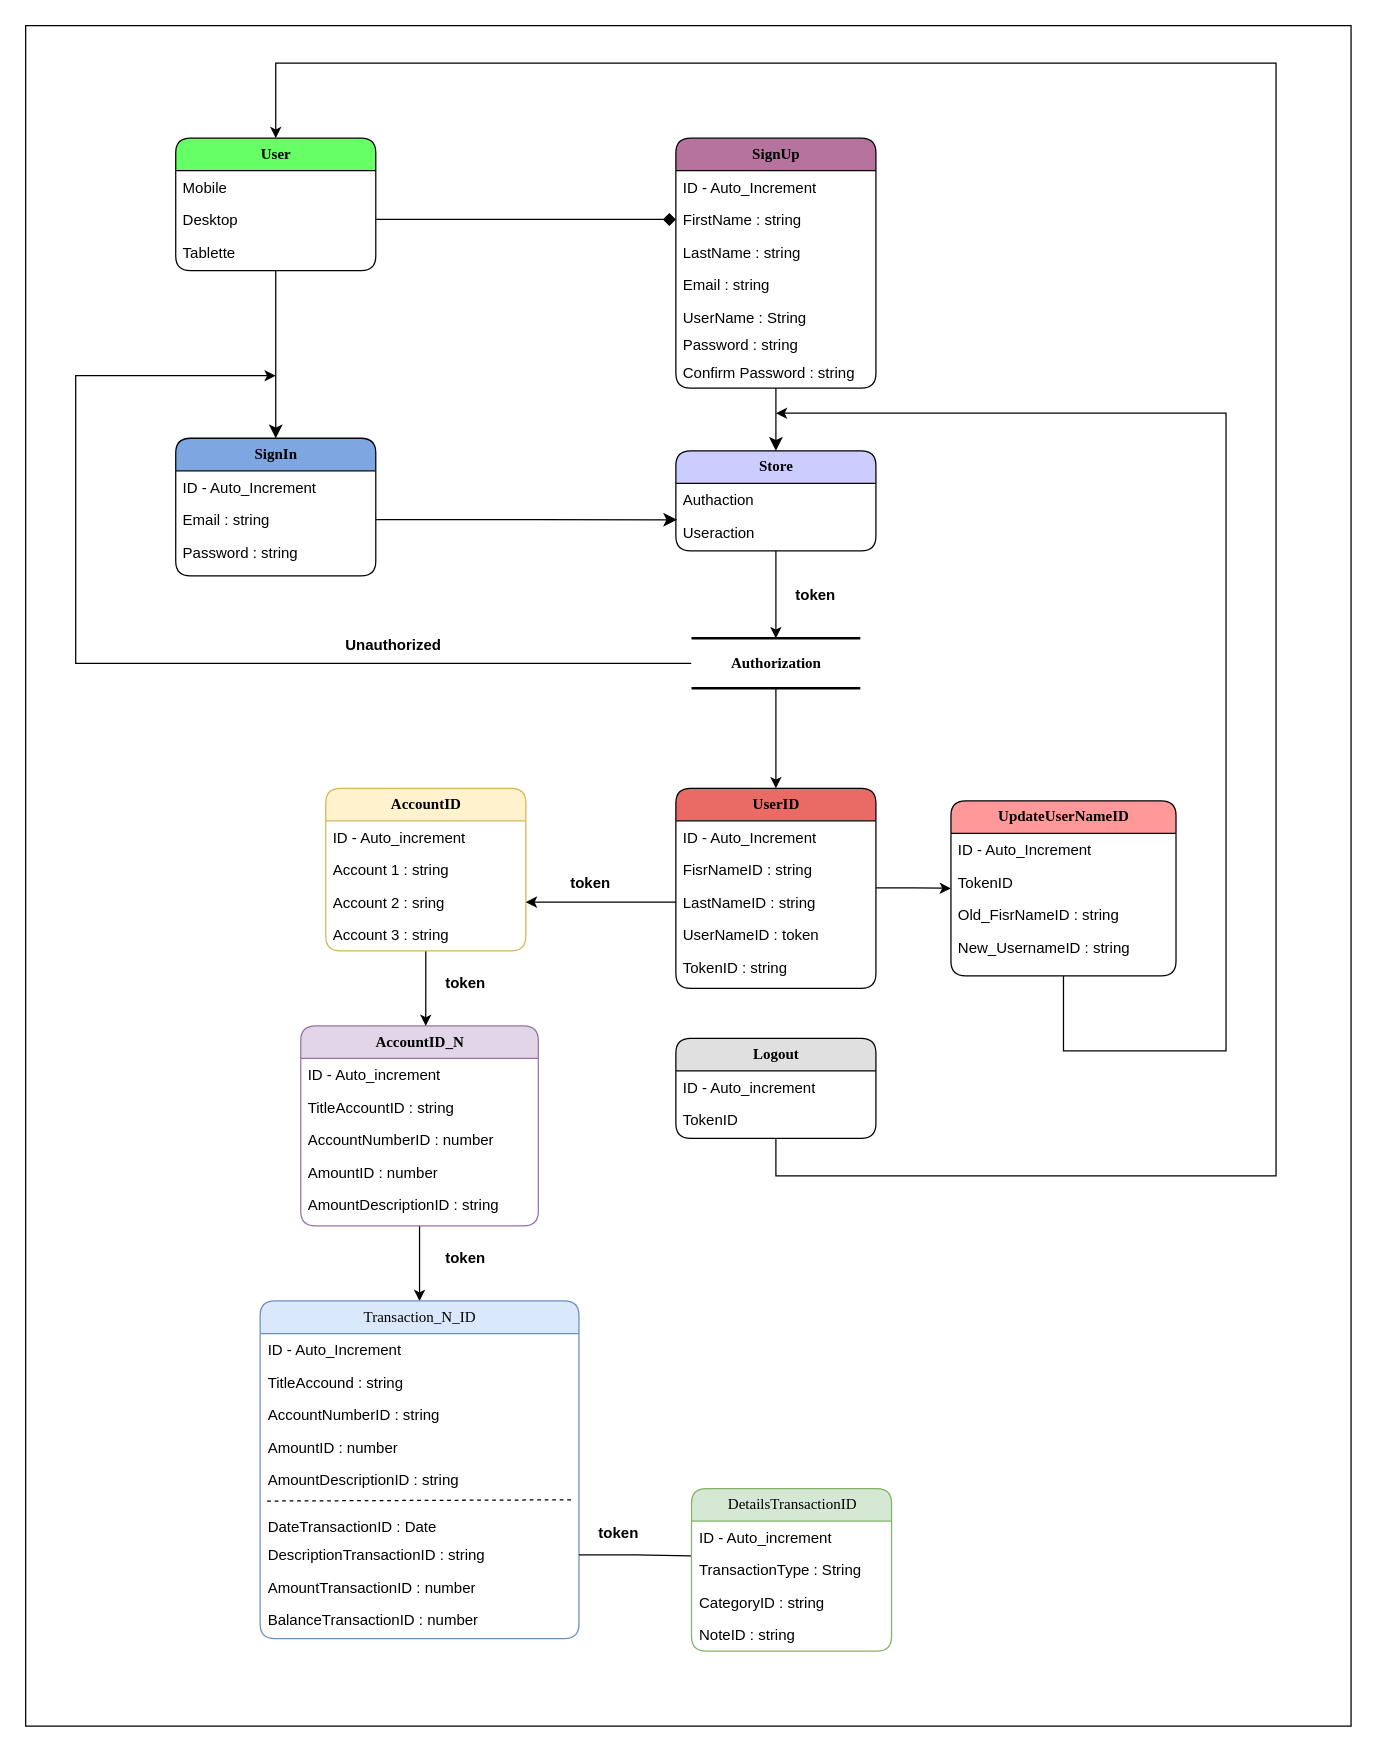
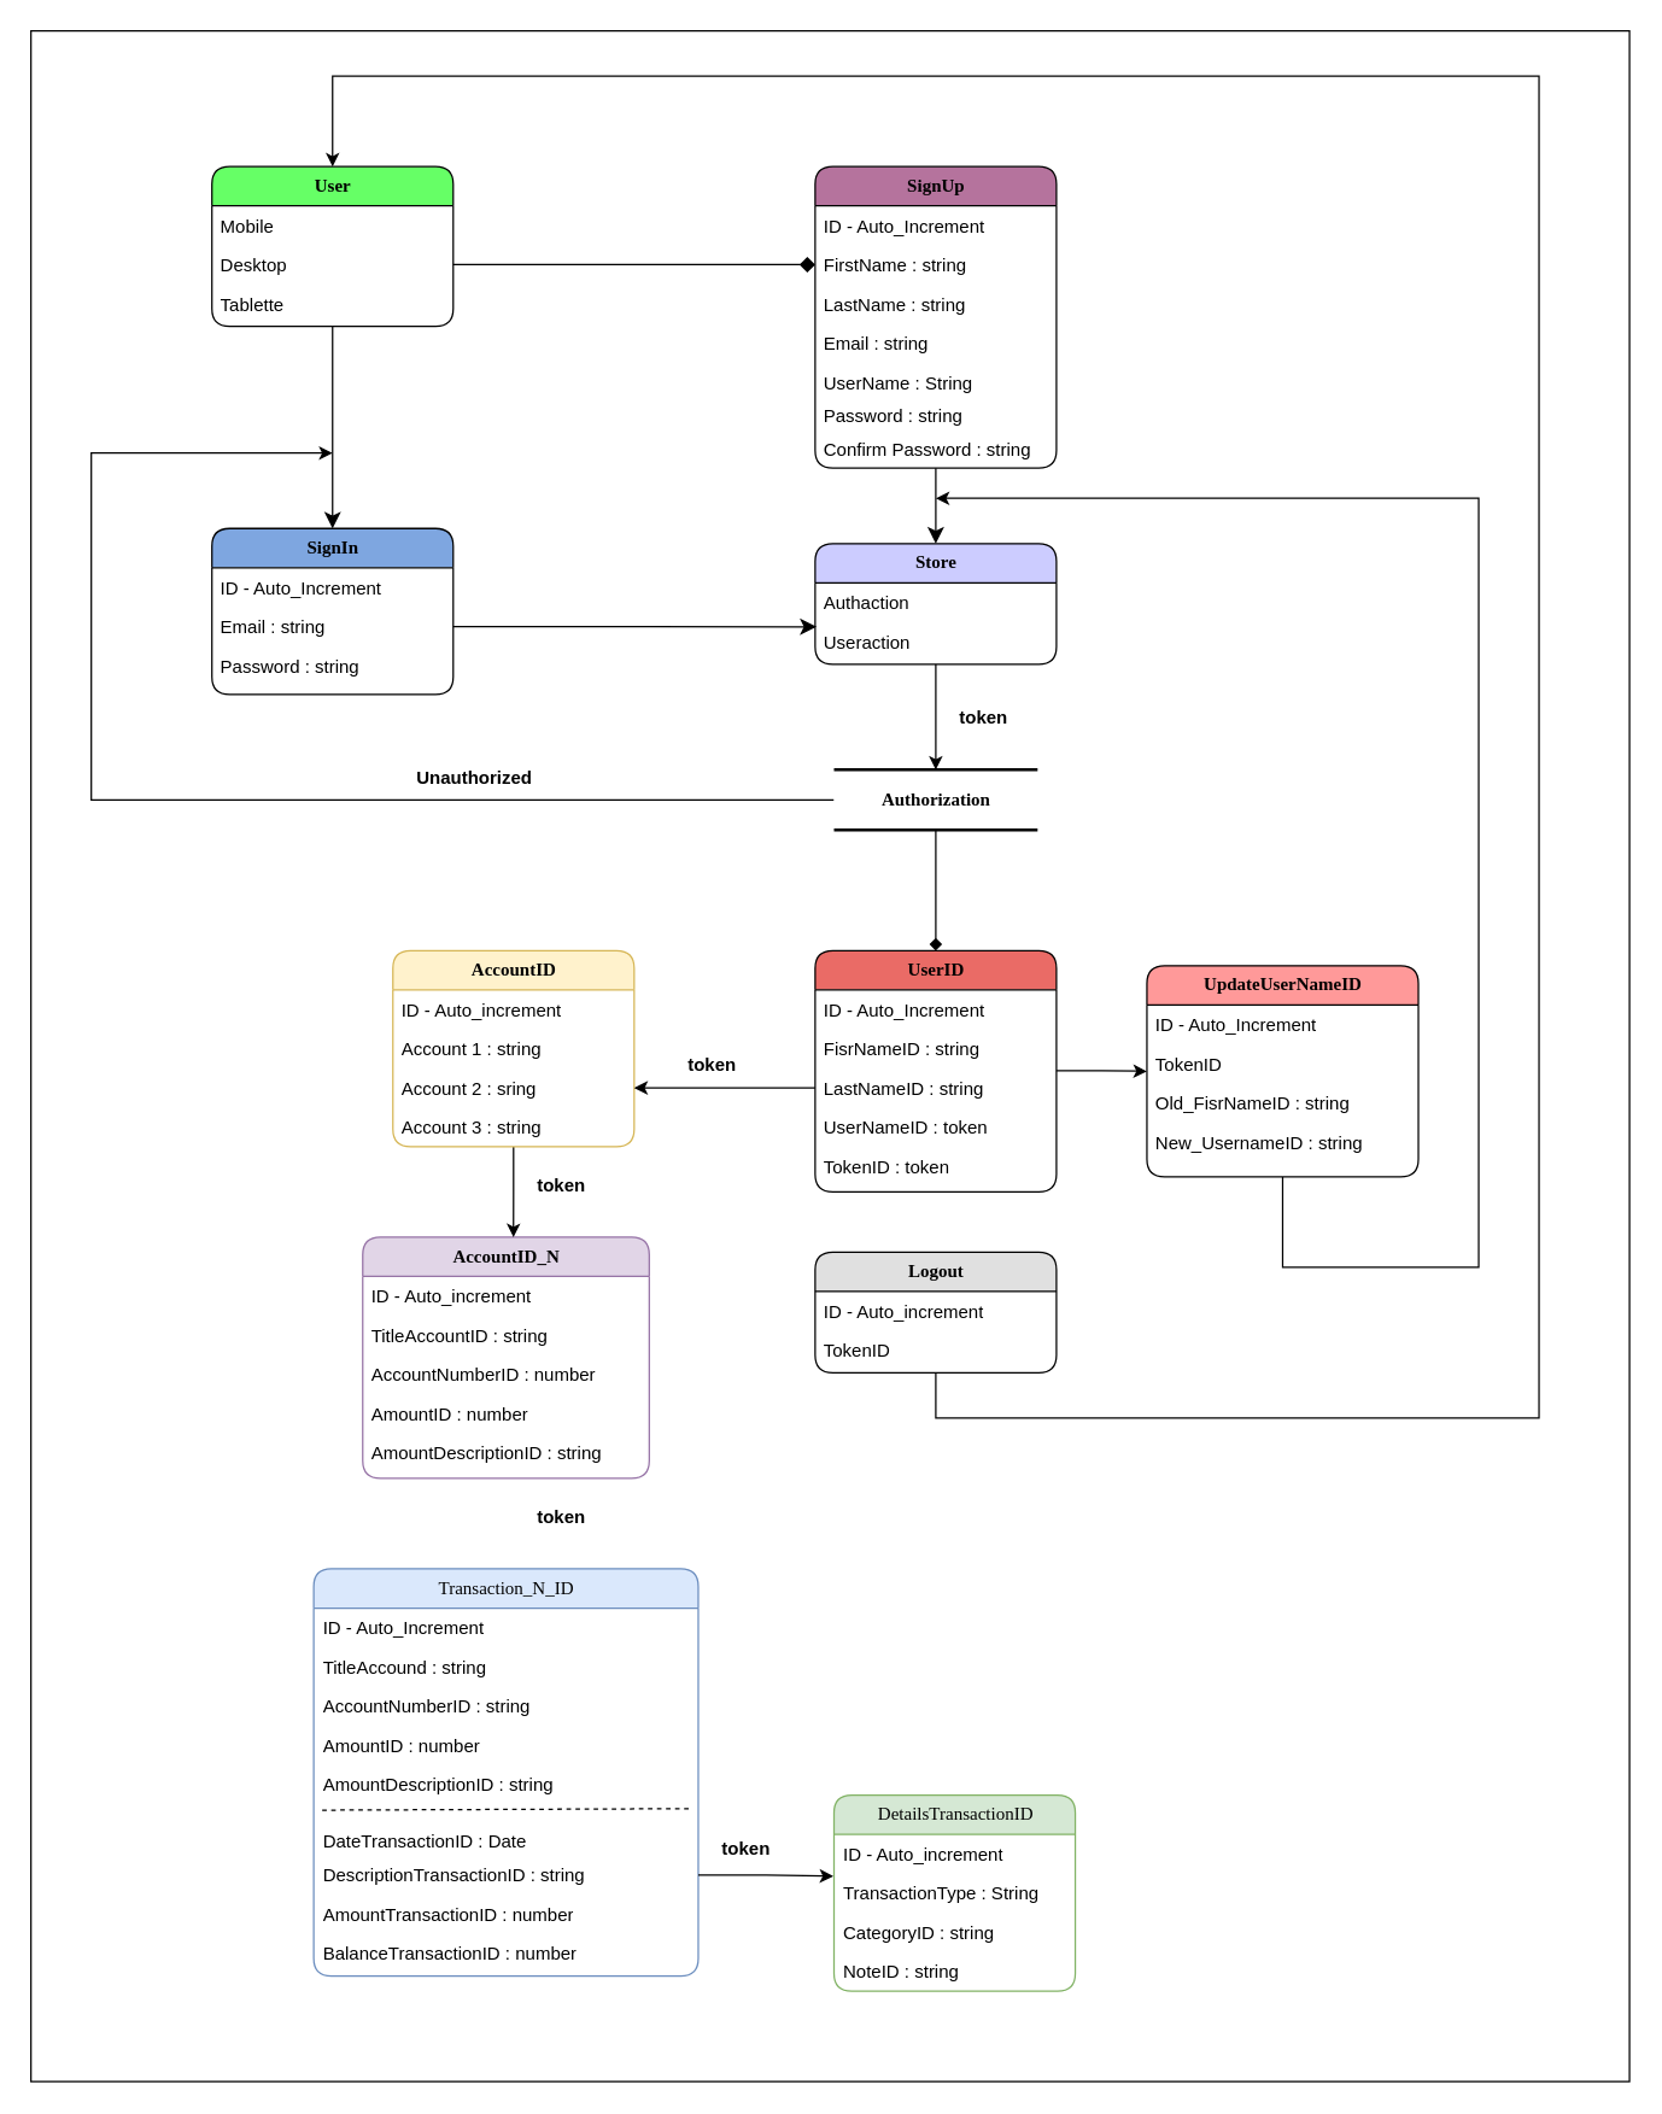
- <mxCell id="4" style="edgeStyle=orthogonalEdgeStyle;rounded=0;orthogonalLoop=1;jettySize=auto;html=1;entryX=0.5;entryY=0;entryDx=0;entryDy=0;" edge="1" parent="1" source="5" target="33"><mxGeometry relative="1" as="geometry" /></mxCell>
+ <mxCell id="4" style="edgeStyle=orthogonalEdgeStyle;rounded=0;orthogonalLoop=1;jettySize=auto;html=1;entryX=0.5;entryY=0;entryDx=0;entryDy=0;endArrow=diamond;" edge="1" parent="1" source="5" target="33"><mxGeometry relative="1" as="geometry" /></mxCell>
- <mxCell id="38" value="TokenID : string" style="text;html=1;strokeColor=none;fillColor=none;spacingLeft=4;spacingRight=4;whiteSpace=wrap;overflow=hidden;rotatable=0;points=[[0,0.5],[1,0.5]];portConstraint=eastwest;" vertex="1" parent="33"><mxGeometry y="130" width="160" height="26" as="geometry" /></mxCell>
+ <mxCell id="38" value="TokenID : token" style="text;html=1;strokeColor=none;fillColor=none;spacingLeft=4;spacingRight=4;whiteSpace=wrap;overflow=hidden;rotatable=0;points=[[0,0.5],[1,0.5]];portConstraint=eastwest;" vertex="1" parent="33"><mxGeometry y="130" width="160" height="26" as="geometry" /></mxCell>
- <mxCell id="22" style="edgeStyle=orthogonalEdgeStyle;rounded=0;orthogonalLoop=1;jettySize=auto;html=1;entryX=0.5;entryY=0;entryDx=0;entryDy=0;" edge="1" parent="1" source="23" target="51"><mxGeometry relative="1" as="geometry" /></mxCell>
- <mxCell id="83" style="edgeStyle=orthogonalEdgeStyle;rounded=0;orthogonalLoop=1;jettySize=auto;html=1;entryX=-0.003;entryY=0.07;entryDx=0;entryDy=0;entryPerimeter=0;endArrow=none;" edge="1" parent="1" source="59" target="73"><mxGeometry relative="1" as="geometry" /></mxCell>
+ <mxCell id="83" style="edgeStyle=orthogonalEdgeStyle;rounded=0;orthogonalLoop=1;jettySize=auto;html=1;entryX=-0.003;entryY=0.07;entryDx=0;entryDy=0;entryPerimeter=0;" edge="1" parent="1" source="59" target="73"><mxGeometry relative="1" as="geometry" /></mxCell>
